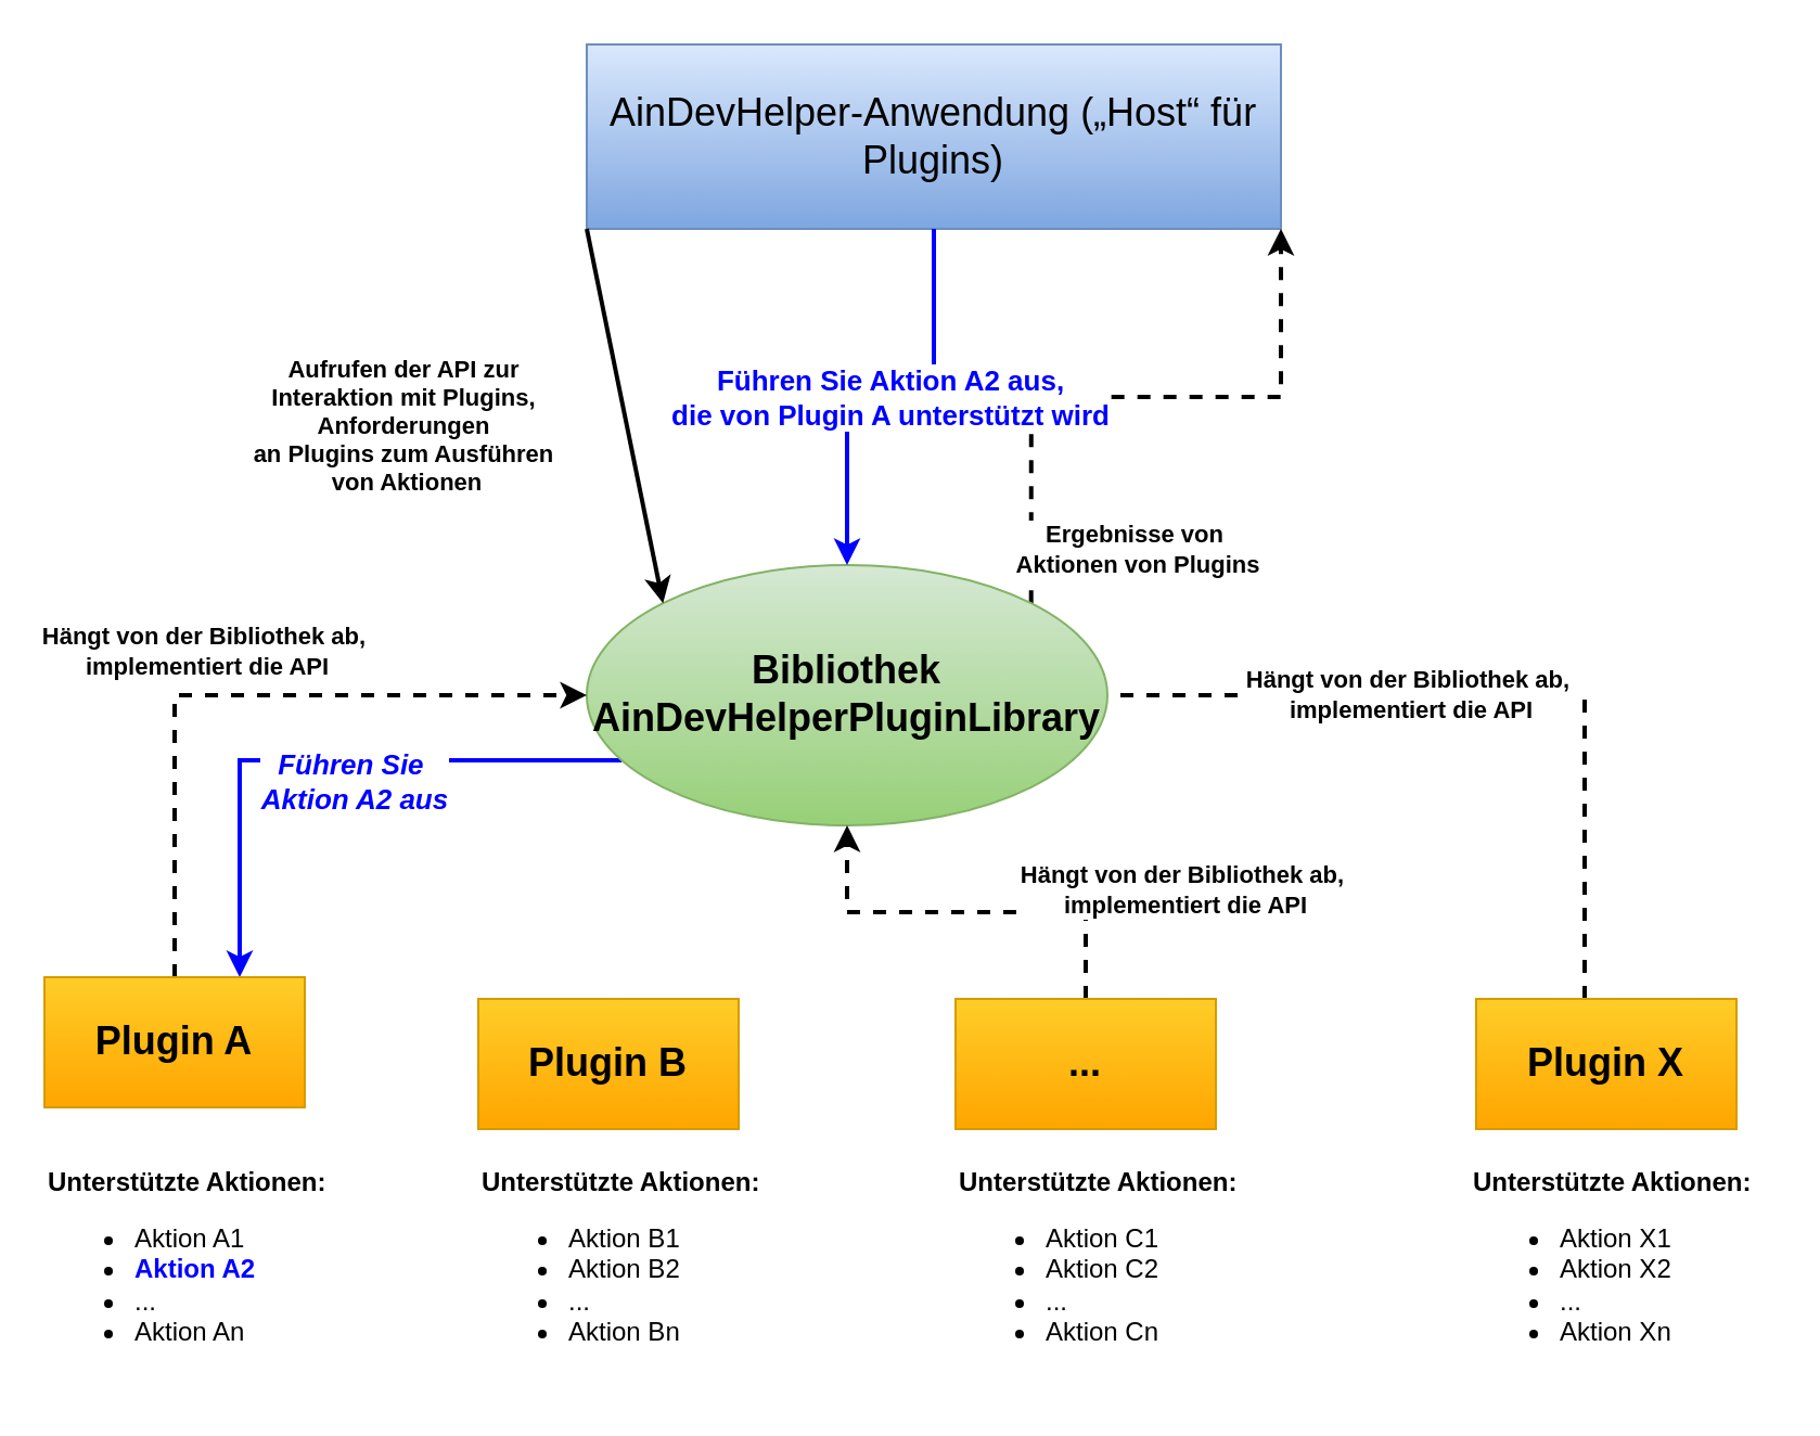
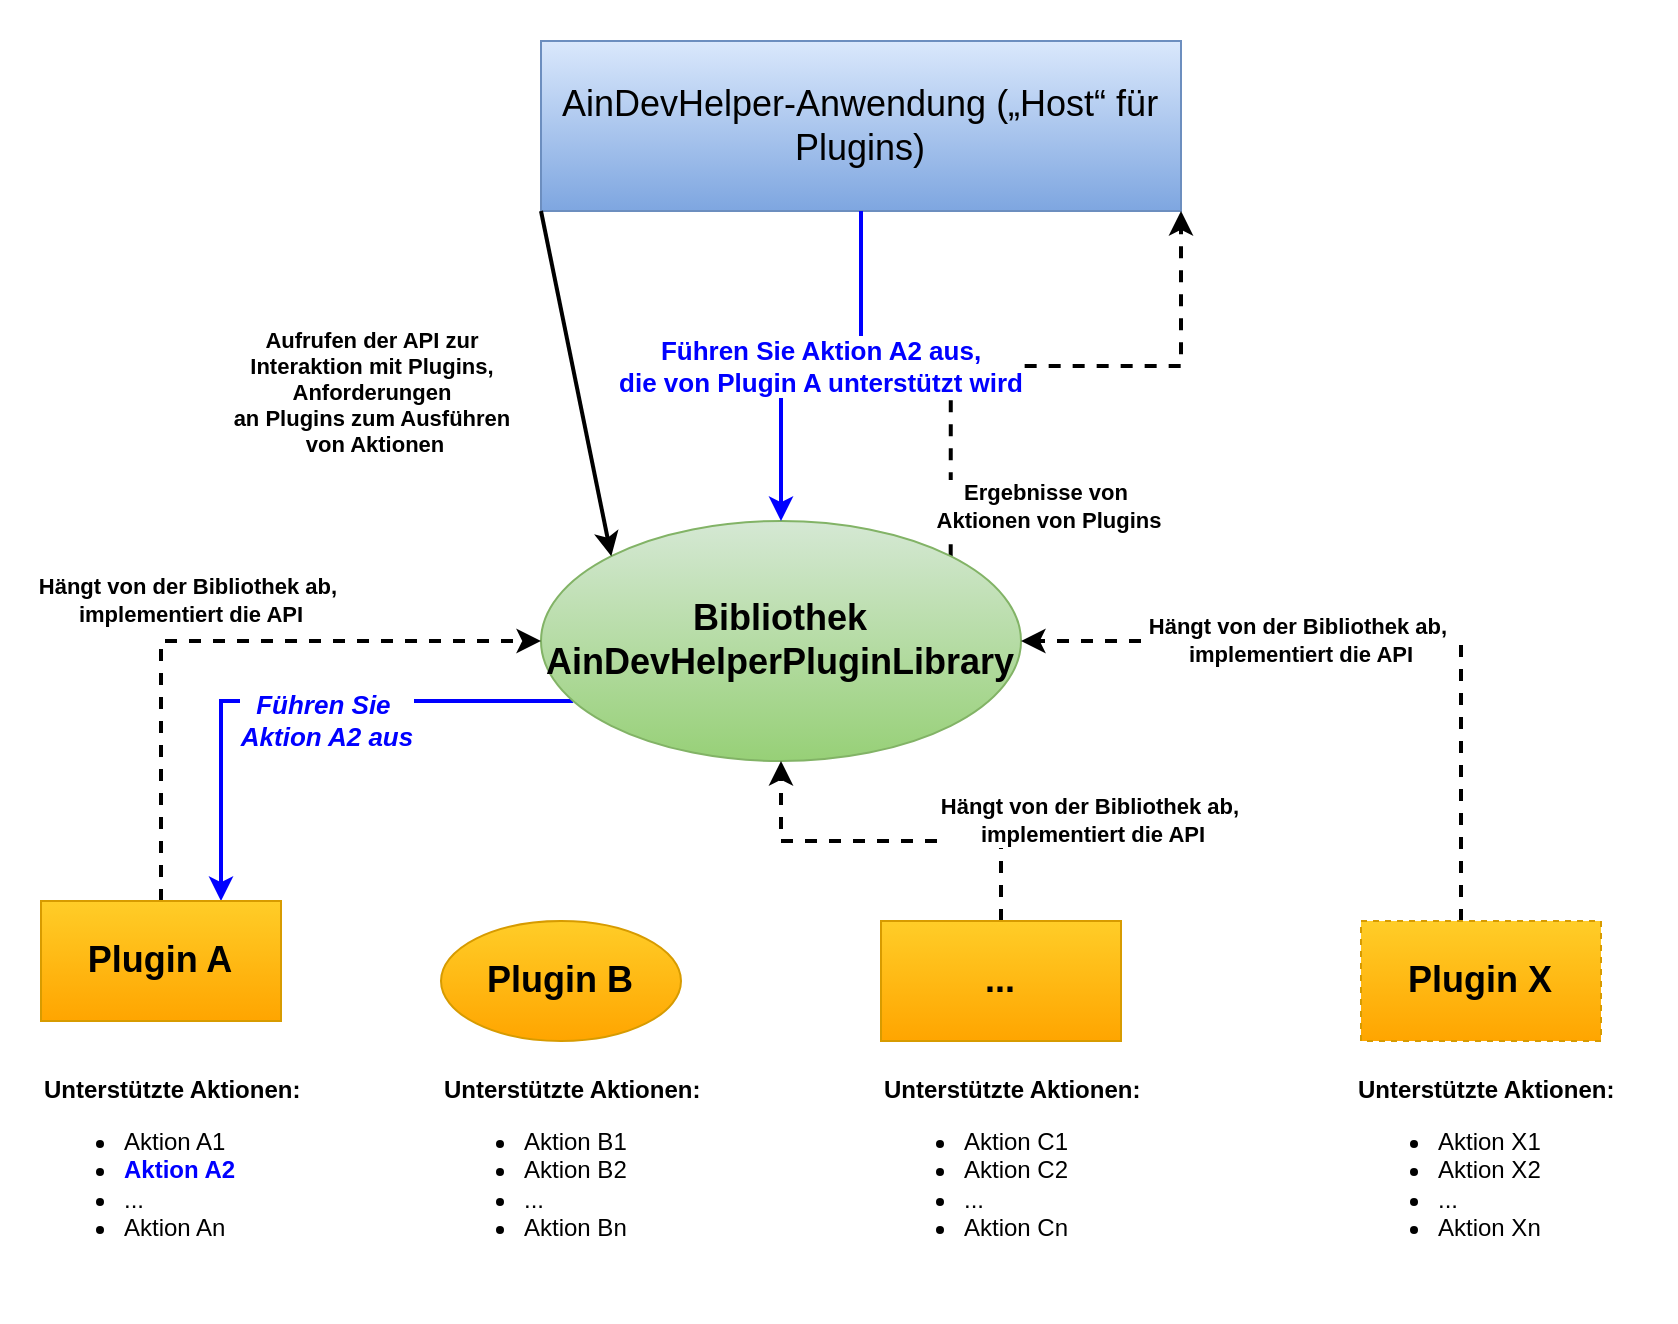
- <mxCell id="12" value="Hängt von der Bibliothek ab,&amp;nbsp;&lt;div&gt;implementiert die API&lt;/div&gt;" style="edgeStyle=orthogonalEdgeStyle;rounded=0;orthogonalLoop=1;jettySize=auto;html=1;entryX=1;entryY=0.5;entryDx=0;entryDy=0;dashed=1;fontStyle=1;strokeWidth=2;endArrow=none;" parent="1" source="13" target="5" edge="1"><mxGeometry x="0.222" relative="1" as="geometry"><Array as="points"><mxPoint x="730" y="320" /></Array><mxPoint as="offset" /></mxGeometry></mxCell>
+ <mxCell id="12" value="Hängt von der Bibliothek ab,&amp;nbsp;&lt;div&gt;implementiert die API&lt;/div&gt;" style="edgeStyle=orthogonalEdgeStyle;rounded=0;orthogonalLoop=1;jettySize=auto;html=1;entryX=1;entryY=0.5;entryDx=0;entryDy=0;dashed=1;fontStyle=1;strokeWidth=2;" parent="1" source="13" target="5" edge="1"><mxGeometry x="0.222" relative="1" as="geometry"><Array as="points"><mxPoint x="730" y="320" /></Array><mxPoint as="offset" /></mxGeometry></mxCell>
- <mxCell id="9" value="Plugin B" style="rounded=0;whiteSpace=wrap;html=1;fillColor=#ffcd28;gradientColor=#ffa500;strokeColor=#d79b00;fontStyle=1;fontSize=18;" parent="1" vertex="1"><mxGeometry x="220" y="460" width="120" height="60" as="geometry" /></mxCell>
+ <mxCell id="9" value="Plugin B" style="ellipse;whiteSpace=wrap;html=1;fillColor=#ffcd28;gradientColor=#ffa500;strokeColor=#d79b00;fontStyle=1;fontSize=18;" parent="1" vertex="1"><mxGeometry x="220" y="460" width="120" height="60" as="geometry" /></mxCell>
- <mxCell id="13" value="Plugin X" style="rounded=0;whiteSpace=wrap;html=1;fillColor=#ffcd28;gradientColor=#ffa500;strokeColor=#d79b00;fontStyle=1;fontSize=18;" parent="1" vertex="1"><mxGeometry x="680" y="460" width="120" height="60" as="geometry" /></mxCell>
+ <mxCell id="13" value="Plugin X" style="rounded=0;whiteSpace=wrap;html=1;fillColor=#ffcd28;gradientColor=#ffa500;strokeColor=#d79b00;fontStyle=1;fontSize=18;dashed=1;" parent="1" vertex="1"><mxGeometry x="680" y="460" width="120" height="60" as="geometry" /></mxCell>
